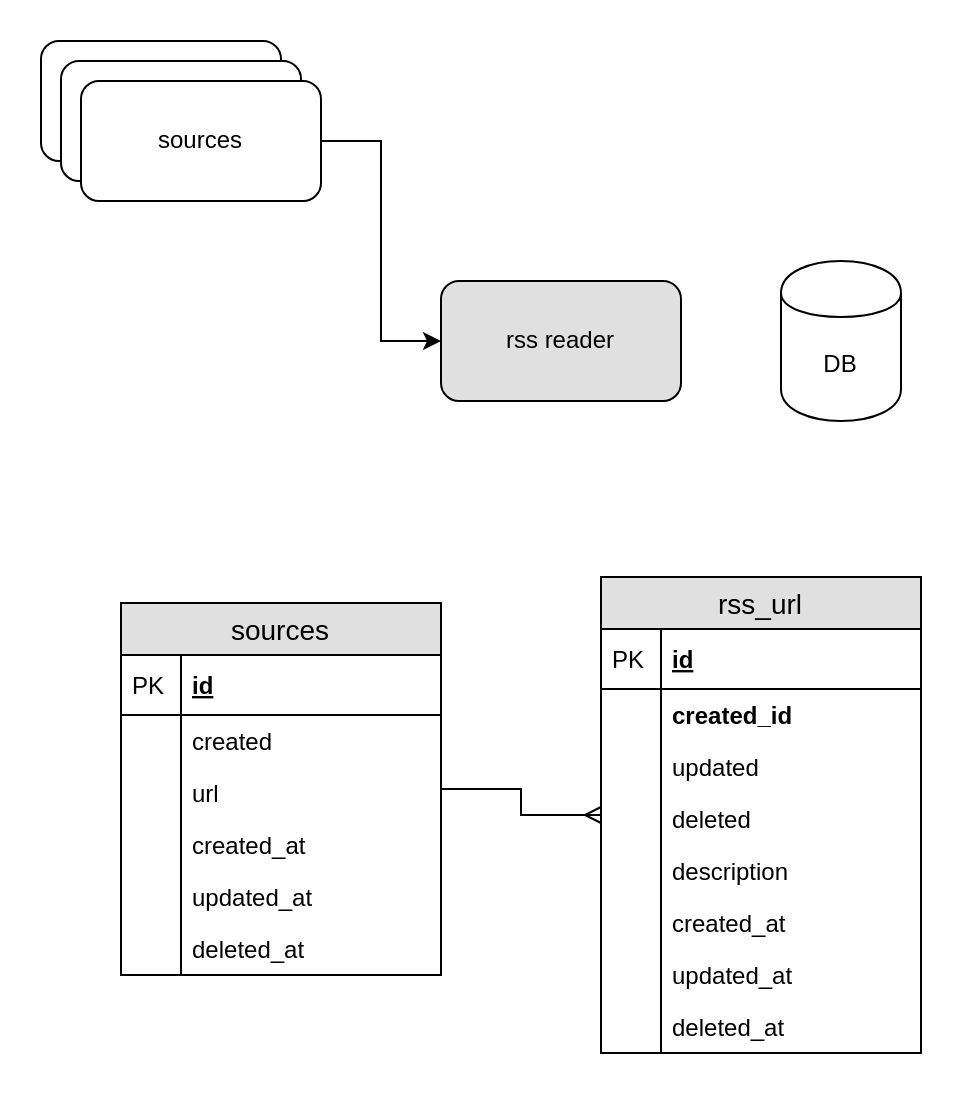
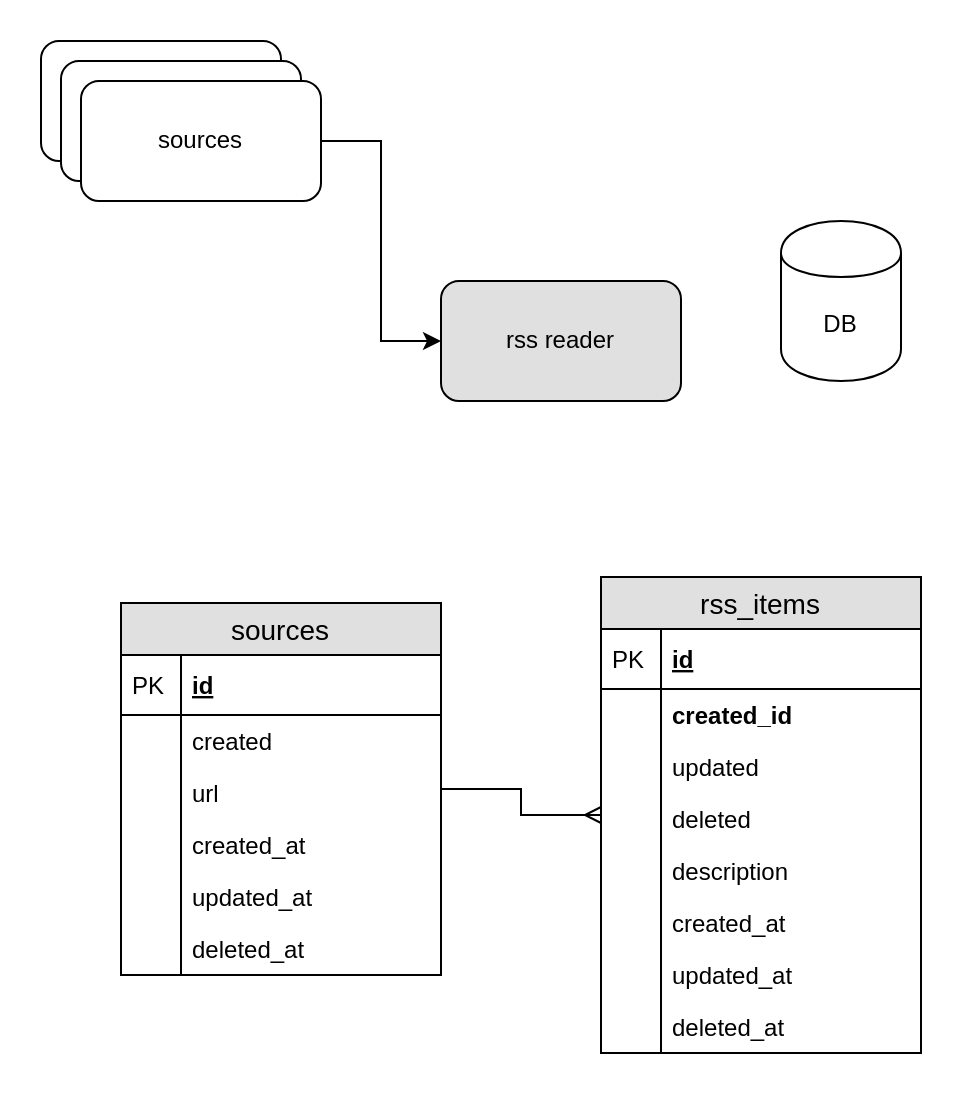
- <mxCell id="8" value="DB" style="shape=cylinder;whiteSpace=wrap;html=1;boundedLbl=1;backgroundOutline=1;" parent="1" vertex="1"><mxGeometry x="390" y="130" width="60" height="80" as="geometry" /></mxCell>
+ <mxCell id="8" value="DB" style="shape=cylinder;whiteSpace=wrap;html=1;boundedLbl=1;backgroundOutline=1;" parent="1" vertex="1"><mxGeometry x="390" y="110" width="60" height="80" as="geometry" /></mxCell>
- <mxCell id="23" value="rss_url" style="swimlane;fontStyle=0;childLayout=stackLayout;horizontal=1;startSize=26;fillColor=#e0e0e0;horizontalStack=0;resizeParent=1;resizeParentMax=0;resizeLast=0;collapsible=1;marginBottom=0;swimlaneFillColor=#ffffff;align=center;fontSize=14;" parent="1" vertex="1"><mxGeometry x="300" y="288" width="160" height="238" as="geometry" /></mxCell>
+ <mxCell id="23" value="rss_items" style="swimlane;fontStyle=0;childLayout=stackLayout;horizontal=1;startSize=26;fillColor=#e0e0e0;horizontalStack=0;resizeParent=1;resizeParentMax=0;resizeLast=0;collapsible=1;marginBottom=0;swimlaneFillColor=#ffffff;align=center;fontSize=14;" parent="1" vertex="1"><mxGeometry x="300" y="288" width="160" height="238" as="geometry" /></mxCell>
